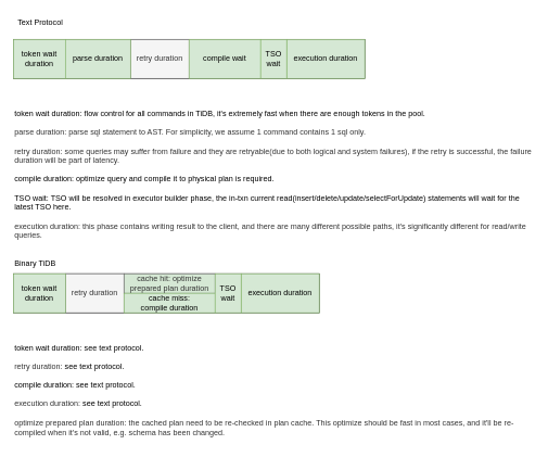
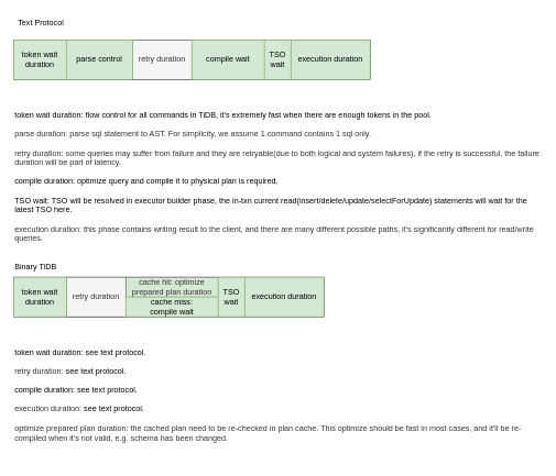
- <mxCell id="9" value="parse duration" style="rounded=0;whiteSpace=wrap;html=1;fillColor=#d5e8d4;strokeColor=#82b366;" parent="1" vertex="1"><mxGeometry x="100" y="60" width="100" height="60" as="geometry" /></mxCell>
+ <mxCell id="9" value="parse control" style="rounded=0;whiteSpace=wrap;html=1;fillColor=#d5e8d4;strokeColor=#82b366;" parent="1" vertex="1"><mxGeometry x="100" y="60" width="100" height="60" as="geometry" /></mxCell>
- <mxCell id="15" value="cache miss:&lt;br&gt;compile duration" style="rounded=0;whiteSpace=wrap;html=1;fillColor=#d5e8d4;strokeColor=#82b366;" parent="1" vertex="1"><mxGeometry x="190" y="450" width="140" height="30" as="geometry" /></mxCell>
+ <mxCell id="15" value="cache miss:&lt;br&gt;compile wait" style="rounded=0;whiteSpace=wrap;html=1;fillColor=#d5e8d4;strokeColor=#82b366;" parent="1" vertex="1"><mxGeometry x="190" y="450" width="140" height="30" as="geometry" /></mxCell>
